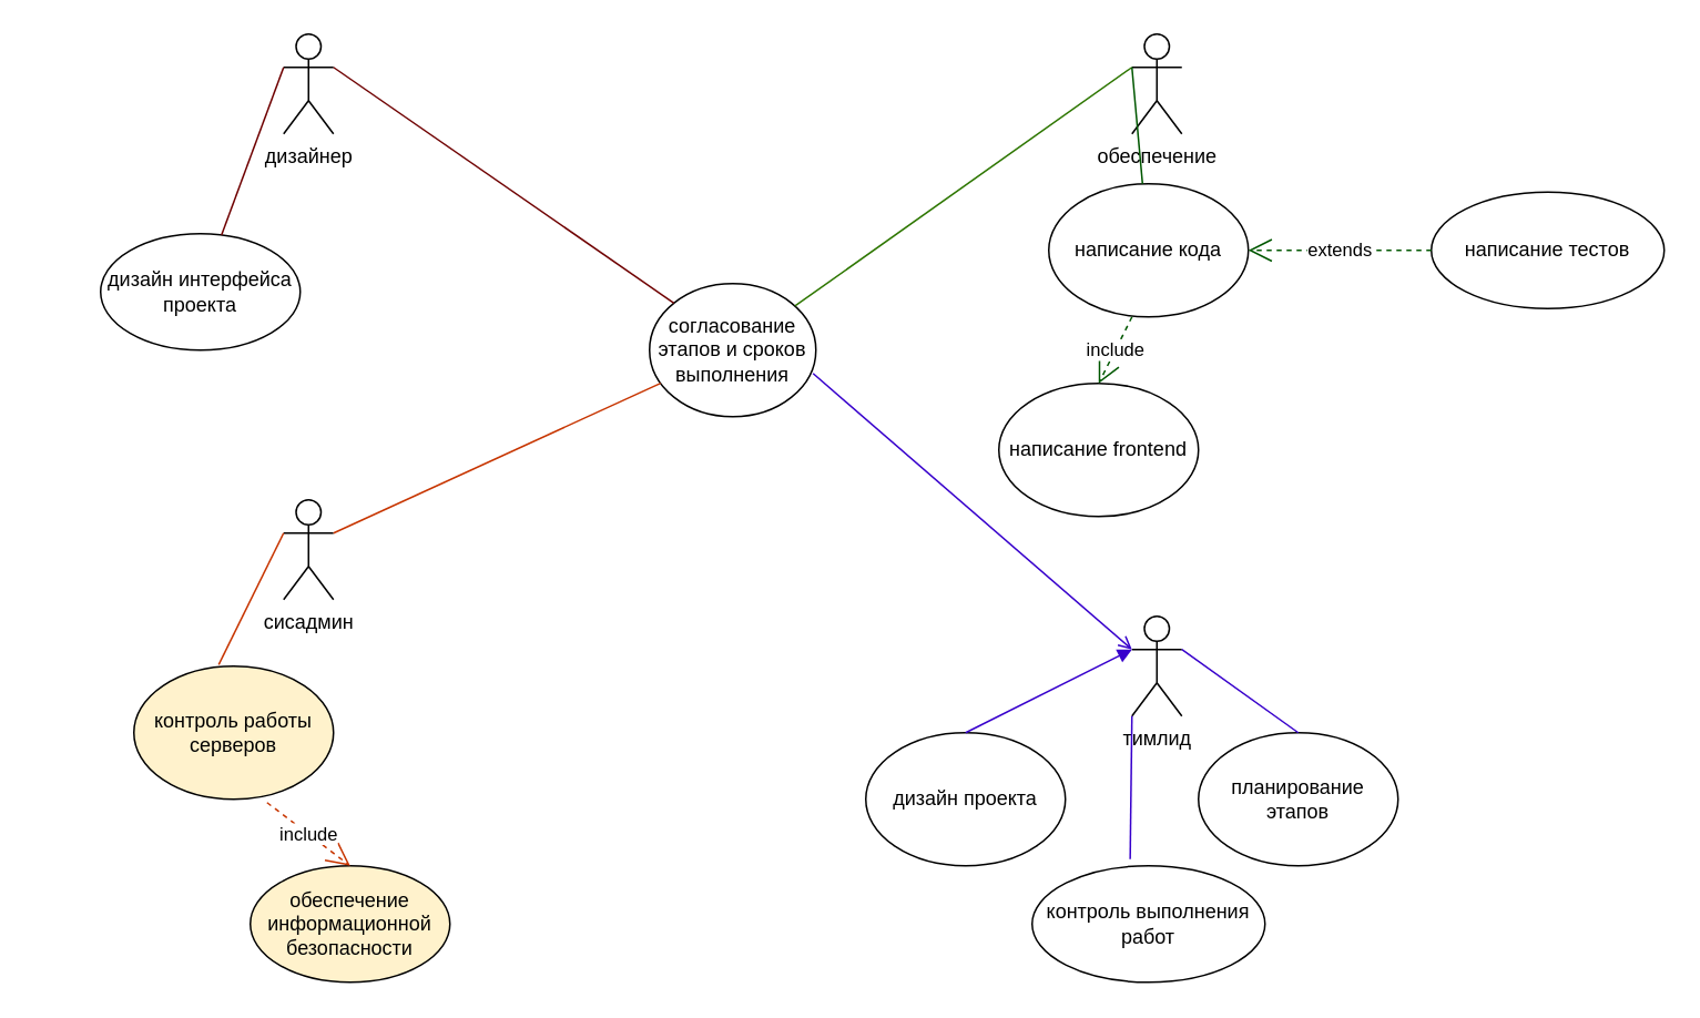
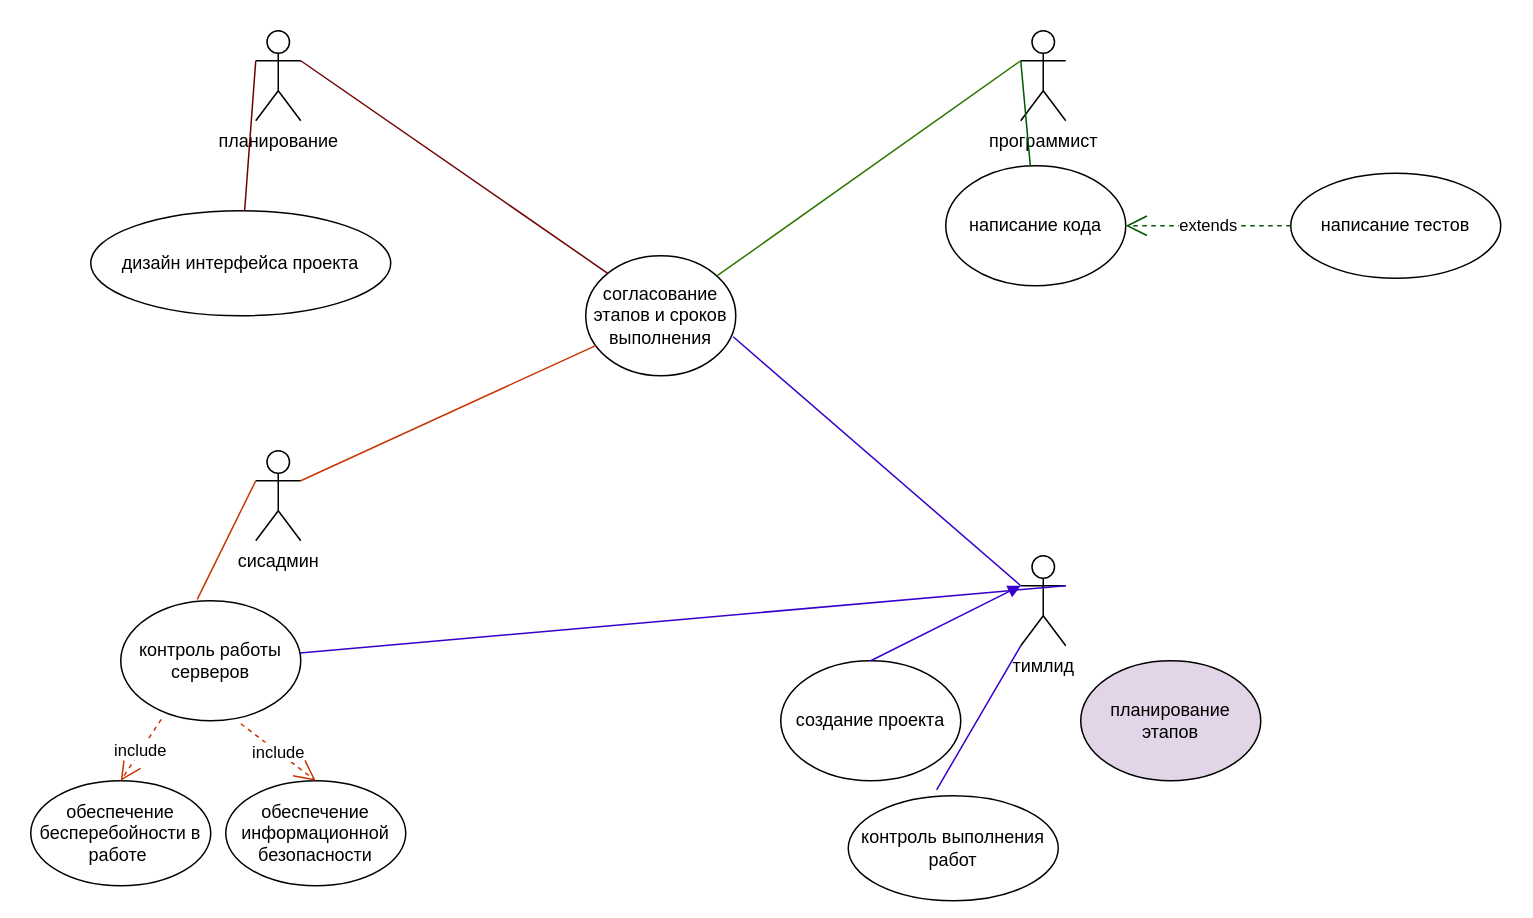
- <mxCell id="3" value="дизайнер" style="shape=umlActor;verticalLabelPosition=bottom;verticalAlign=top;html=1;outlineConnect=0;" parent="1" vertex="1"><mxGeometry x="170" y="20" width="30" height="60" as="geometry" /></mxCell>
+ <mxCell id="3" value="планирование" style="shape=umlActor;verticalLabelPosition=bottom;verticalAlign=top;html=1;outlineConnect=0;" parent="1" vertex="1"><mxGeometry x="170" y="20" width="30" height="60" as="geometry" /></mxCell>
- <mxCell id="4" value="обеспечение" style="shape=umlActor;verticalLabelPosition=bottom;verticalAlign=top;html=1;outlineConnect=0;" parent="1" vertex="1"><mxGeometry x="680" y="20" width="30" height="60" as="geometry" /></mxCell>
+ <mxCell id="4" value="программист" style="shape=umlActor;verticalLabelPosition=bottom;verticalAlign=top;html=1;outlineConnect=0;" parent="1" vertex="1"><mxGeometry x="680" y="20" width="30" height="60" as="geometry" /></mxCell>
- <mxCell id="17" value="дизайн интерфейса проекта" style="ellipse;whiteSpace=wrap;html=1;" parent="1" vertex="1"><mxGeometry x="60" y="140" width="120" height="70" as="geometry" /></mxCell>
+ <mxCell id="17" value="дизайн интерфейса проекта" style="ellipse;whiteSpace=wrap;html=1;" parent="1" vertex="1"><mxGeometry x="60" y="140" width="200" height="70" as="geometry" /></mxCell>
- <mxCell id="22" value="include" style="endArrow=open;endSize=12;dashed=1;html=1;rounded=0;exitX=0.417;exitY=1;exitDx=0;exitDy=0;exitPerimeter=0;entryX=0.5;entryY=0;entryDx=0;entryDy=0;fillColor=#008a00;strokeColor=#005700;" parent="1" source="19" target="21" edge="1"><mxGeometry width="160" relative="1" as="geometry"><mxPoint x="680" y="200" as="sourcePoint" /><mxPoint x="840" y="200" as="targetPoint" /></mxGeometry></mxCell>
- <mxCell id="21" value="написание frontend" style="ellipse;whiteSpace=wrap;html=1;" parent="1" vertex="1"><mxGeometry x="600" y="230" width="120" height="80" as="geometry" /></mxCell>
- <mxCell id="14" value="" style="endArrow=open;html=1;rounded=0;exitX=0.983;exitY=0.675;exitDx=0;exitDy=0;exitPerimeter=0;entryX=0;entryY=0.333;entryDx=0;entryDy=0;entryPerimeter=0;fillColor=#6a00ff;strokeColor=#3700CC;" parent="1" source="10" target="5" edge="1"><mxGeometry width="50" height="50" relative="1" as="geometry"><mxPoint x="620" y="260" as="sourcePoint" /><mxPoint x="670" y="210" as="targetPoint" /></mxGeometry></mxCell>
+ <mxCell id="14" value="" style="endArrow=none;html=1;rounded=0;exitX=0.983;exitY=0.675;exitDx=0;exitDy=0;exitPerimeter=0;entryX=0;entryY=0.333;entryDx=0;entryDy=0;entryPerimeter=0;fillColor=#6a00ff;strokeColor=#3700CC;" parent="1" source="10" target="5" edge="1"><mxGeometry width="50" height="50" relative="1" as="geometry"><mxPoint x="620" y="260" as="sourcePoint" /><mxPoint x="670" y="210" as="targetPoint" /></mxGeometry></mxCell>
- <mxCell id="9" value="" style="endArrow=none;html=1;rounded=0;exitX=1;exitY=0.333;exitDx=0;exitDy=0;fillColor=#6a00ff;strokeColor=#3700CC;exitPerimeter=0;entryX=0.5;entryY=0;entryDx=0;entryDy=0;" parent="1" source="5" target="8" edge="1"><mxGeometry width="50" height="50" relative="1" as="geometry"><mxPoint x="770" y="320" as="sourcePoint" /><mxPoint x="830" y="240" as="targetPoint" /></mxGeometry></mxCell>
+ <mxCell id="9" value="" style="endArrow=none;html=1;rounded=0;exitX=1;exitY=0.333;exitDx=0;exitDy=0;fillColor=#6a00ff;strokeColor=#3700CC;exitPerimeter=0;" parent="1" source="5" target="15" edge="1"><mxGeometry width="50" height="50" relative="1" as="geometry"><mxPoint x="770" y="320" as="sourcePoint" /><mxPoint x="830" y="240" as="targetPoint" /></mxGeometry></mxCell>
- <mxCell id="15" value="контроль работы серверов" style="ellipse;whiteSpace=wrap;html=1;fillColor=#fff2cc;" parent="1" vertex="1"><mxGeometry x="80" y="400" width="120" height="80" as="geometry" /></mxCell>
+ <mxCell id="15" value="контроль работы серверов" style="ellipse;whiteSpace=wrap;html=1;" parent="1" vertex="1"><mxGeometry x="80" y="400" width="120" height="80" as="geometry" /></mxCell>
- <mxCell id="6" value="дизайн проекта" style="ellipse;whiteSpace=wrap;html=1;" parent="1" vertex="1"><mxGeometry x="520" y="440" width="120" height="80" as="geometry" /></mxCell>
+ <mxCell id="6" value="создание проекта" style="ellipse;whiteSpace=wrap;html=1;" parent="1" vertex="1"><mxGeometry x="520" y="440" width="120" height="80" as="geometry" /></mxCell>
- <mxCell id="8" value="планирование этапов" style="ellipse;whiteSpace=wrap;html=1;" parent="1" vertex="1"><mxGeometry x="720" y="440" width="120" height="80" as="geometry" /></mxCell>
+ <mxCell id="8" value="планирование этапов" style="ellipse;whiteSpace=wrap;html=1;fillColor=#e1d5e7;" parent="1" vertex="1"><mxGeometry x="720" y="440" width="120" height="80" as="geometry" /></mxCell>
+ <mxCell id="29" value="include" style="endArrow=open;endSize=12;dashed=1;html=1;rounded=0;exitX=0.225;exitY=0.988;exitDx=0;exitDy=0;exitPerimeter=0;entryX=0.5;entryY=0;entryDx=0;entryDy=0;fillColor=#fa6800;strokeColor=#C73500;" parent="1" source="15" target="27" edge="1"><mxGeometry width="160" relative="1" as="geometry"><mxPoint x="110" y="480" as="sourcePoint" /><mxPoint x="89.96" y="520" as="targetPoint" /></mxGeometry></mxCell>
+ <mxCell id="27" value="обеспечение бесперебойности в работе&amp;nbsp;" style="ellipse;whiteSpace=wrap;html=1;" parent="1" vertex="1"><mxGeometry x="20" y="520" width="120" height="70" as="geometry" /></mxCell>
- <mxCell id="28" value="обеспечение информационной безопасности" style="ellipse;whiteSpace=wrap;html=1;fillColor=#fff2cc;" parent="1" vertex="1"><mxGeometry x="150" y="520" width="120" height="70" as="geometry" /></mxCell>
+ <mxCell id="28" value="обеспечение информационной безопасности" style="ellipse;whiteSpace=wrap;html=1;" parent="1" vertex="1"><mxGeometry x="150" y="520" width="120" height="70" as="geometry" /></mxCell>
- <mxCell id="23" value="контроль выполнения работ" style="ellipse;whiteSpace=wrap;html=1;" parent="1" vertex="1"><mxGeometry x="620" y="520" width="140" height="70" as="geometry" /></mxCell>
+ <mxCell id="23" value="контроль выполнения работ" style="ellipse;whiteSpace=wrap;html=1;" parent="1" vertex="1"><mxGeometry x="565" y="530" width="140" height="70" as="geometry" /></mxCell>
